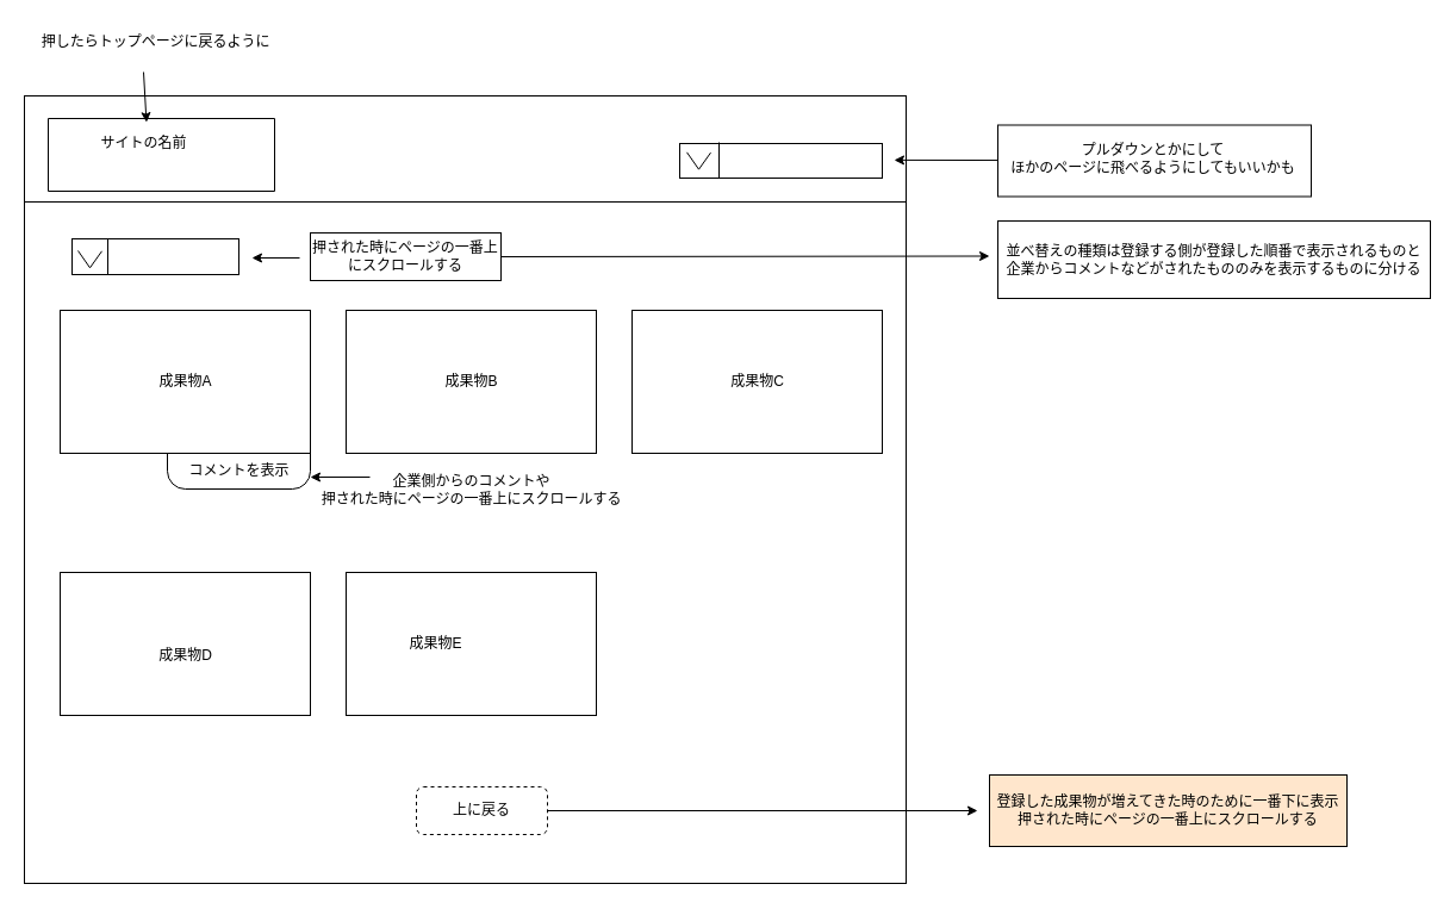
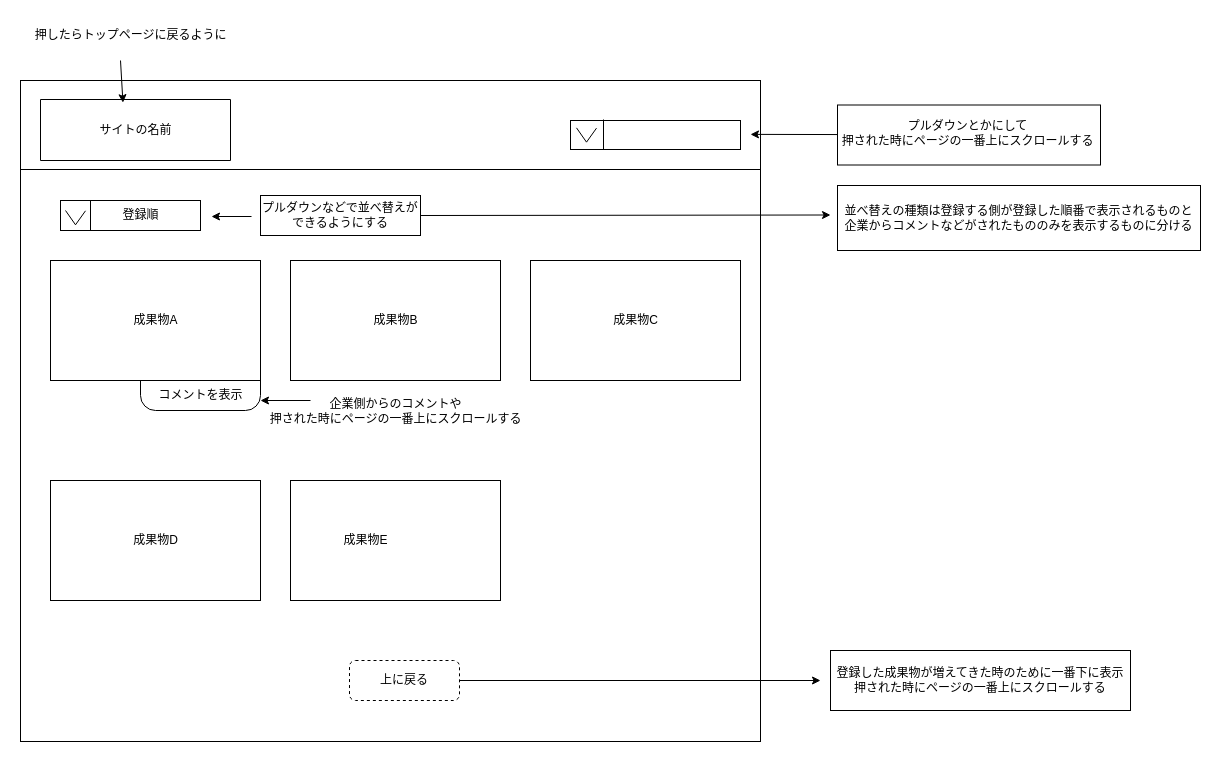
- <mxCell id="28" value="サイトの名前" style="text;html=1;align=center;verticalAlign=middle;resizable=0;points=[];autosize=1;strokeColor=none;fillColor=none;" vertex="1" parent="1"><mxGeometry x="70" y="104.5" width="100" height="30" as="geometry" /></mxCell>
+ <mxCell id="28" value="サイトの名前" style="text;html=1;align=center;verticalAlign=middle;resizable=0;points=[];autosize=1;strokeColor=none;fillColor=none;" vertex="1" parent="1"><mxGeometry x="85" y="114.5" width="100" height="30" as="geometry" /></mxCell>
- <mxCell id="14" value="プルダウンとかにして&lt;div&gt;ほかのページに飛べるようにしてもいいかも&lt;/div&gt;" style="text;html=1;align=center;verticalAlign=middle;resizable=0;points=[];autosize=1;strokeColor=none;fillColor=none;" vertex="1" parent="1"><mxGeometry x="837" y="113" width="260" height="40" as="geometry" /></mxCell>
+ <mxCell id="14" value="プルダウンとかにして&lt;div&gt;押された時にページの一番上にスクロールする&lt;/div&gt;" style="text;html=1;align=center;verticalAlign=middle;resizable=0;points=[];autosize=1;strokeColor=none;fillColor=none;" vertex="1" parent="1"><mxGeometry x="837" y="113" width="260" height="40" as="geometry" /></mxCell>
+ <mxCell id="32" value="登録順" style="text;html=1;align=center;verticalAlign=middle;resizable=0;points=[];autosize=1;strokeColor=none;fillColor=none;" vertex="1" parent="1"><mxGeometry x="110" y="200" width="60" height="30" as="geometry" /></mxCell>
- <mxCell id="35" value="押された時にページの一番上にスクロールする" style="whiteSpace=wrap;html=1;" vertex="1" parent="1"><mxGeometry x="260" y="195" width="160" height="40" as="geometry" /></mxCell>
+ <mxCell id="35" value="プルダウンなどで並べ替えができるようにする" style="whiteSpace=wrap;html=1;" vertex="1" parent="1"><mxGeometry x="260" y="195" width="160" height="40" as="geometry" /></mxCell>
- <mxCell id="23" value="成果物D" style="text;html=1;align=center;verticalAlign=middle;resizable=0;points=[];autosize=1;strokeColor=none;fillColor=none;" vertex="1" parent="1"><mxGeometry x="120" y="535" width="70" height="30" as="geometry" /></mxCell>
+ <mxCell id="23" value="成果物D" style="text;html=1;align=center;verticalAlign=middle;resizable=0;points=[];autosize=1;strokeColor=none;fillColor=none;" vertex="1" parent="1"><mxGeometry x="120" y="525" width="70" height="30" as="geometry" /></mxCell>
- <mxCell id="39" value="登録した成果物が増えてきた時のために一番下に表示&lt;div&gt;押された時にページの一番上にスクロールする&lt;/div&gt;" style="whiteSpace=wrap;html=1;fillColor=#ffe6cc;" vertex="1" parent="1"><mxGeometry x="830" y="650" width="300" height="60" as="geometry" /></mxCell>
+ <mxCell id="39" value="登録した成果物が増えてきた時のために一番下に表示&lt;div&gt;押された時にページの一番上にスクロールする&lt;/div&gt;" style="whiteSpace=wrap;html=1;" vertex="1" parent="1"><mxGeometry x="830" y="650" width="300" height="60" as="geometry" /></mxCell>
